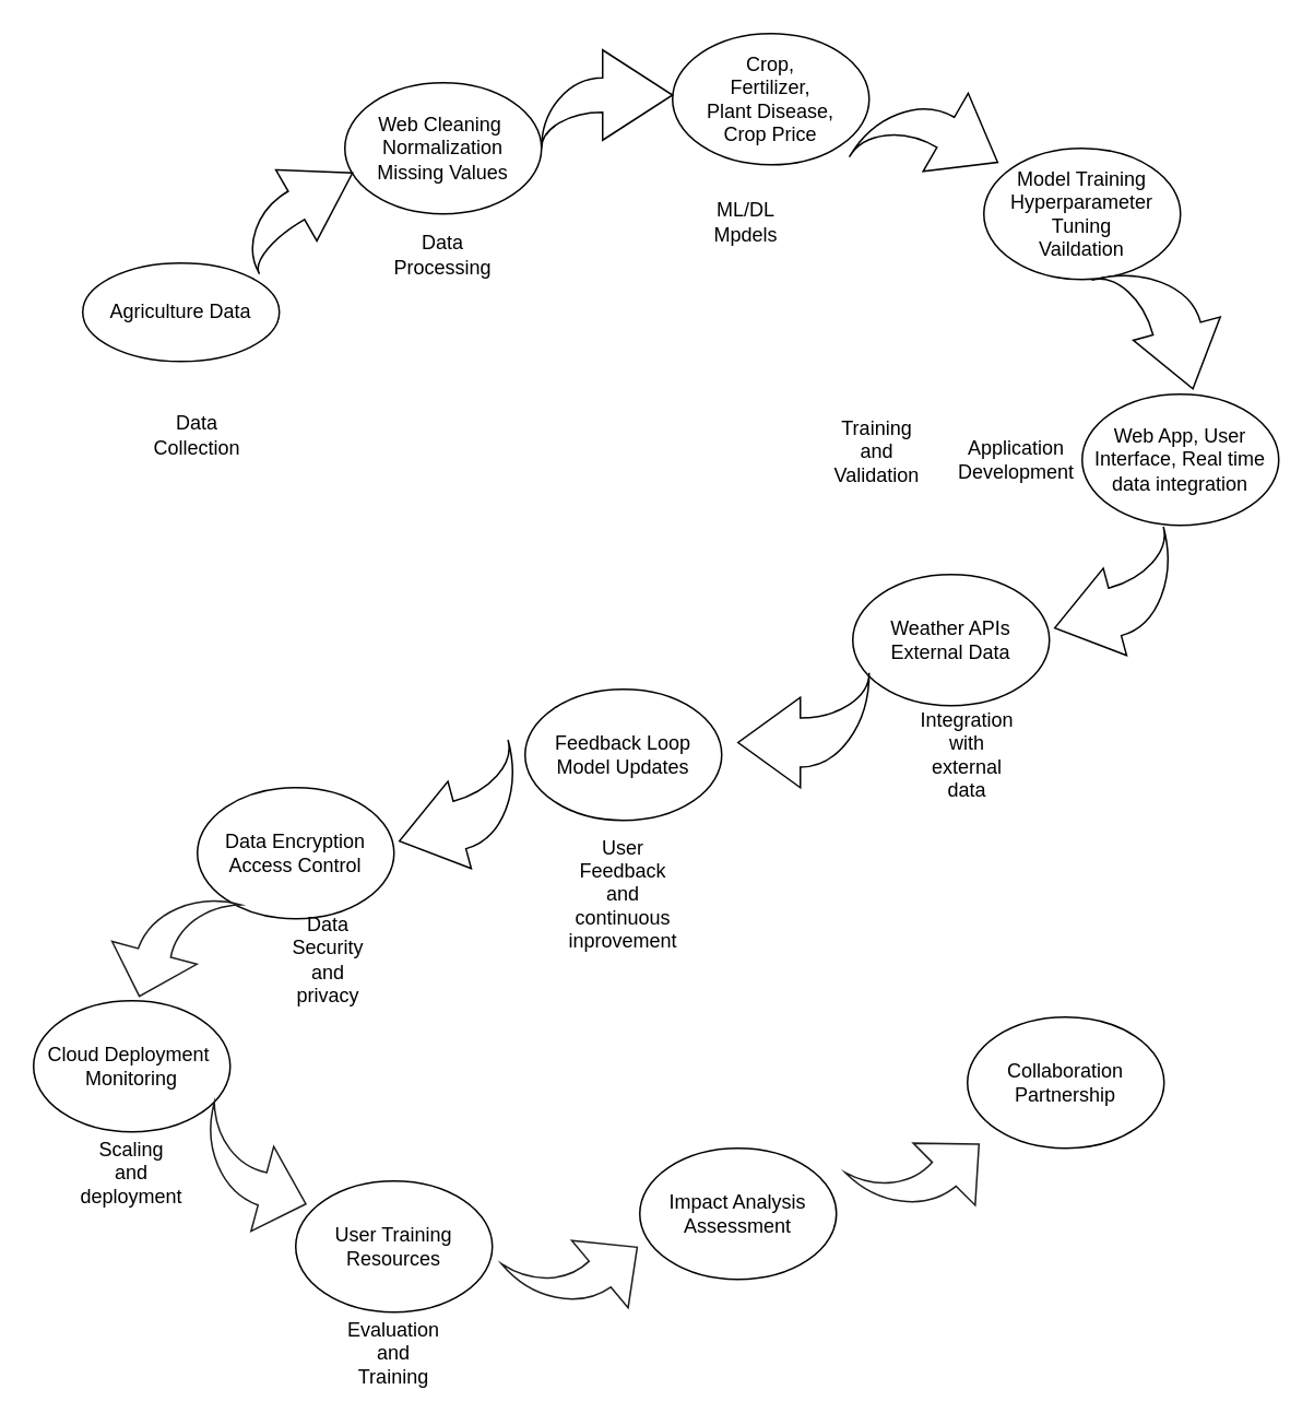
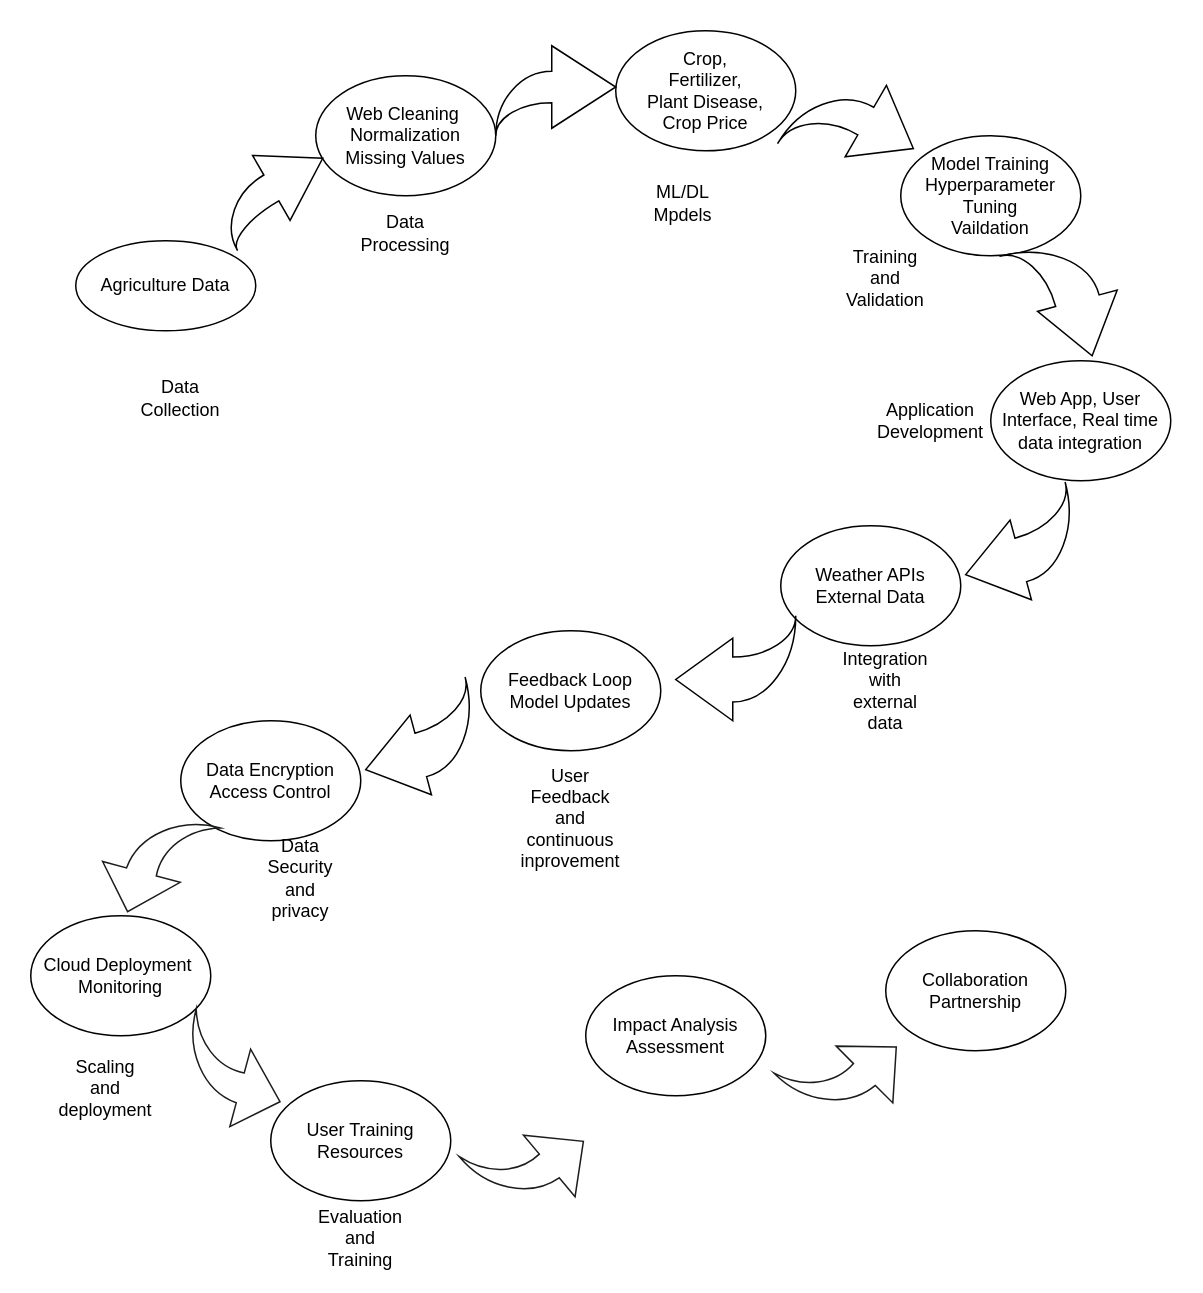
- <mxCell id="28" value="Training and Validation" style="text;html=1;strokeColor=none;fillColor=none;align=center;verticalAlign=middle;whiteSpace=wrap;rounded=0;" vertex="1" parent="1"><mxGeometry x="505" y="260" width="60" height="30" as="geometry" /></mxCell>
+ <mxCell id="28" value="Training and Validation" style="text;html=1;strokeColor=none;fillColor=none;align=center;verticalAlign=middle;whiteSpace=wrap;rounded=0;" vertex="1" parent="1"><mxGeometry x="560" y="170" width="60" height="30" as="geometry" /></mxCell>
- <mxCell id="33" value="Scaling and deployment" style="text;html=1;strokeColor=none;fillColor=none;align=center;verticalAlign=middle;whiteSpace=wrap;rounded=0;" vertex="1" parent="1"><mxGeometry x="50" y="700" width="60" height="30" as="geometry" /></mxCell>
+ <mxCell id="33" value="Scaling and deployment" style="text;html=1;strokeColor=none;fillColor=none;align=center;verticalAlign=middle;whiteSpace=wrap;rounded=0;" vertex="1" parent="1"><mxGeometry x="40" y="710" width="60" height="30" as="geometry" /></mxCell>
- <mxCell id="9" value="Impact Analysis&lt;br&gt;Assessment" style="ellipse;whiteSpace=wrap;html=1;" vertex="1" parent="1"><mxGeometry x="390" y="700" width="120" height="80" as="geometry" /></mxCell>
+ <mxCell id="9" value="Impact Analysis&lt;br&gt;Assessment" style="ellipse;whiteSpace=wrap;html=1;" vertex="1" parent="1"><mxGeometry x="390" y="650" width="120" height="80" as="geometry" /></mxCell>
